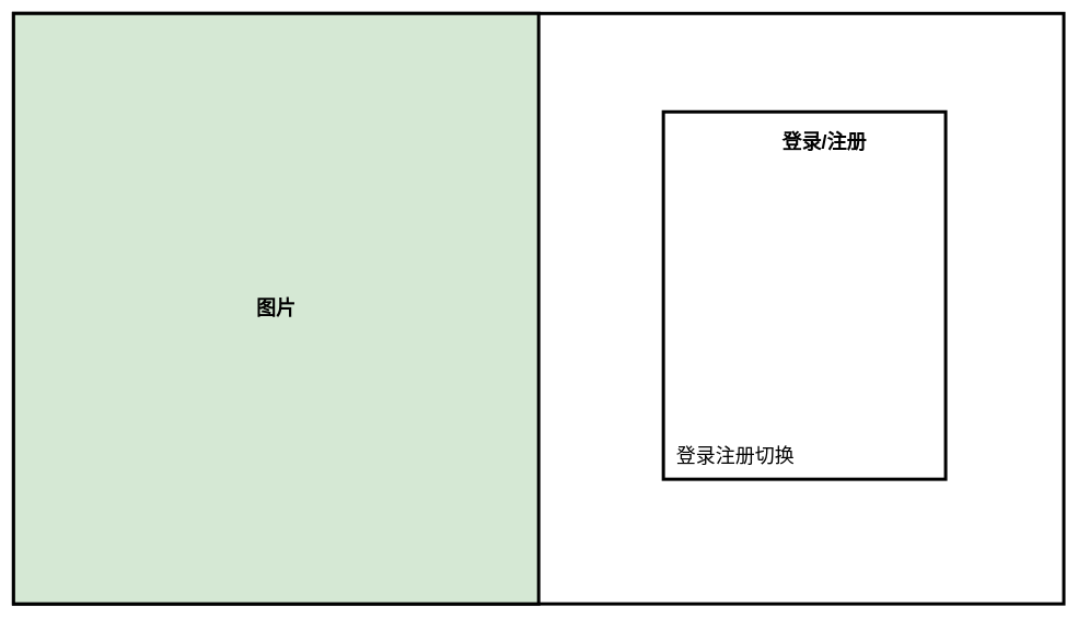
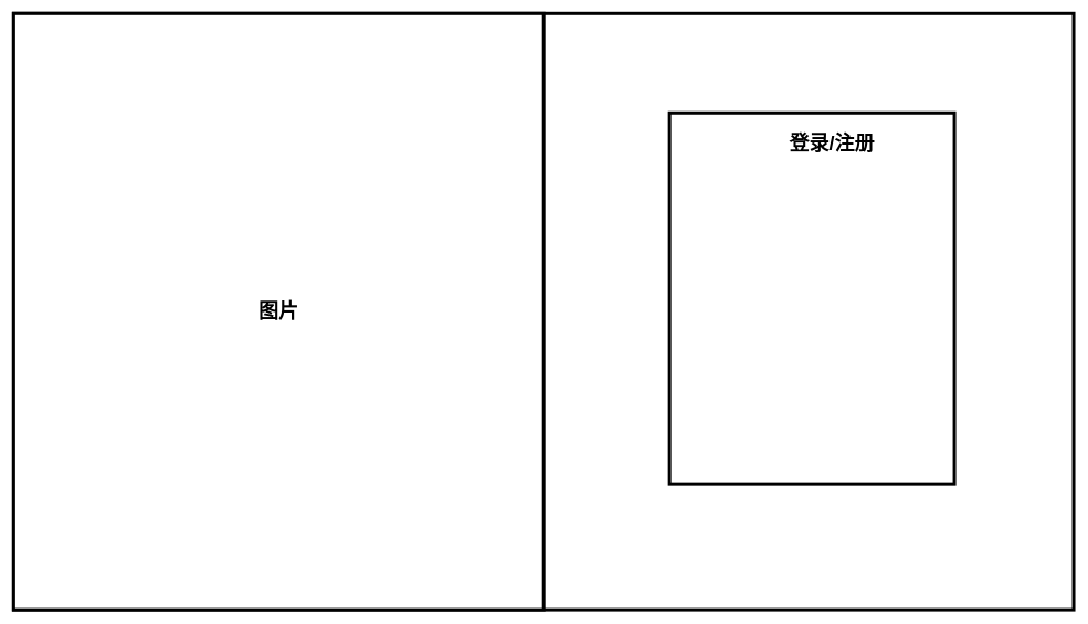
- <mxCell id="3" value="&lt;font style=&quot;font-size: 30px;&quot;&gt;&lt;b&gt;图片&lt;/b&gt;&lt;/font&gt;" style="rounded=0;whiteSpace=wrap;html=1;strokeWidth=5;fillColor=#d5e8d4;" vertex="1" parent="1"><mxGeometry x="20" y="20" width="800" height="900" as="geometry" /></mxCell>
+ <mxCell id="3" value="&lt;font style=&quot;font-size: 30px;&quot;&gt;&lt;b&gt;图片&lt;/b&gt;&lt;/font&gt;" style="rounded=0;whiteSpace=wrap;html=1;strokeWidth=5;" vertex="1" parent="1"><mxGeometry x="20" y="20" width="800" height="900" as="geometry" /></mxCell>
- <mxCell id="6" value="登录注册切换" style="text;html=1;strokeColor=none;fillColor=none;align=center;verticalAlign=middle;whiteSpace=wrap;rounded=0;fontSize=30;" vertex="1" parent="1"><mxGeometry x="1020" y="680" width="200" height="30" as="geometry" /></mxCell>
